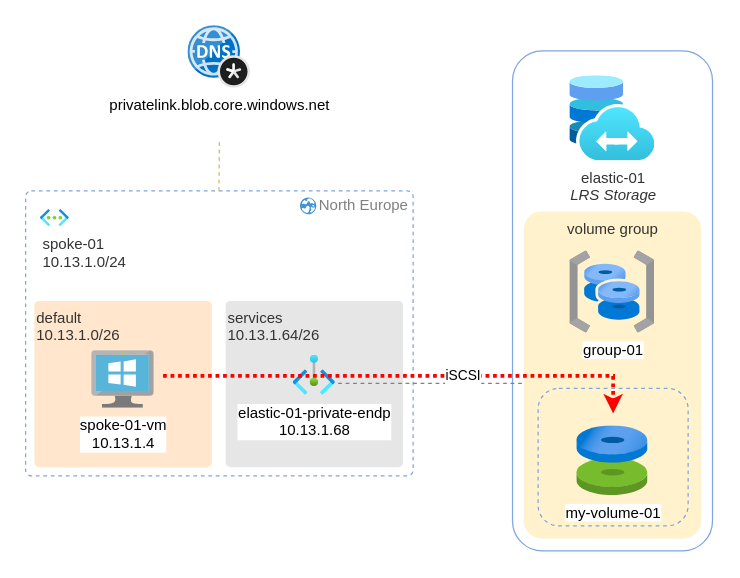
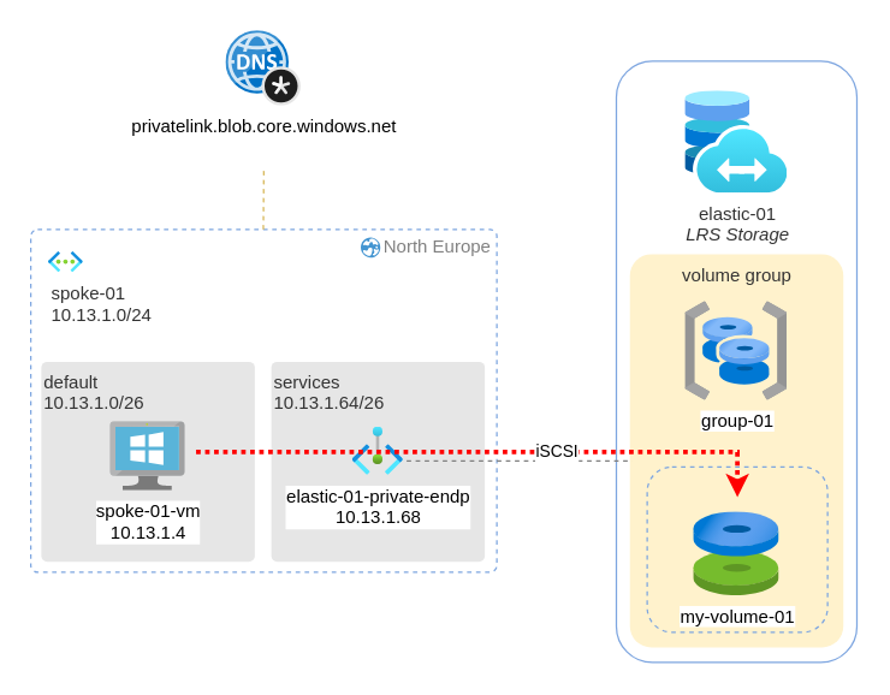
- <mxCell id="10" value="default&lt;br&gt;10.13.1.0/26" style="rounded=1;whiteSpace=wrap;html=1;fontSize=12;arcSize=3;strokeColor=none;fillColor=#ffe6cc;fontColor=#333333;align=left;verticalAlign=top;fontFamily=Helvetica;" parent="9" vertex="1"><mxGeometry width="142" height="133" as="geometry" /></mxCell>
+ <mxCell id="10" value="default&lt;br&gt;10.13.1.0/26" style="rounded=1;whiteSpace=wrap;html=1;fontSize=12;arcSize=3;strokeColor=none;fillColor=#E6E6E6;fontColor=#333333;align=left;verticalAlign=top;fontFamily=Helvetica;" parent="9" vertex="1"><mxGeometry width="142" height="133" as="geometry" /></mxCell>
